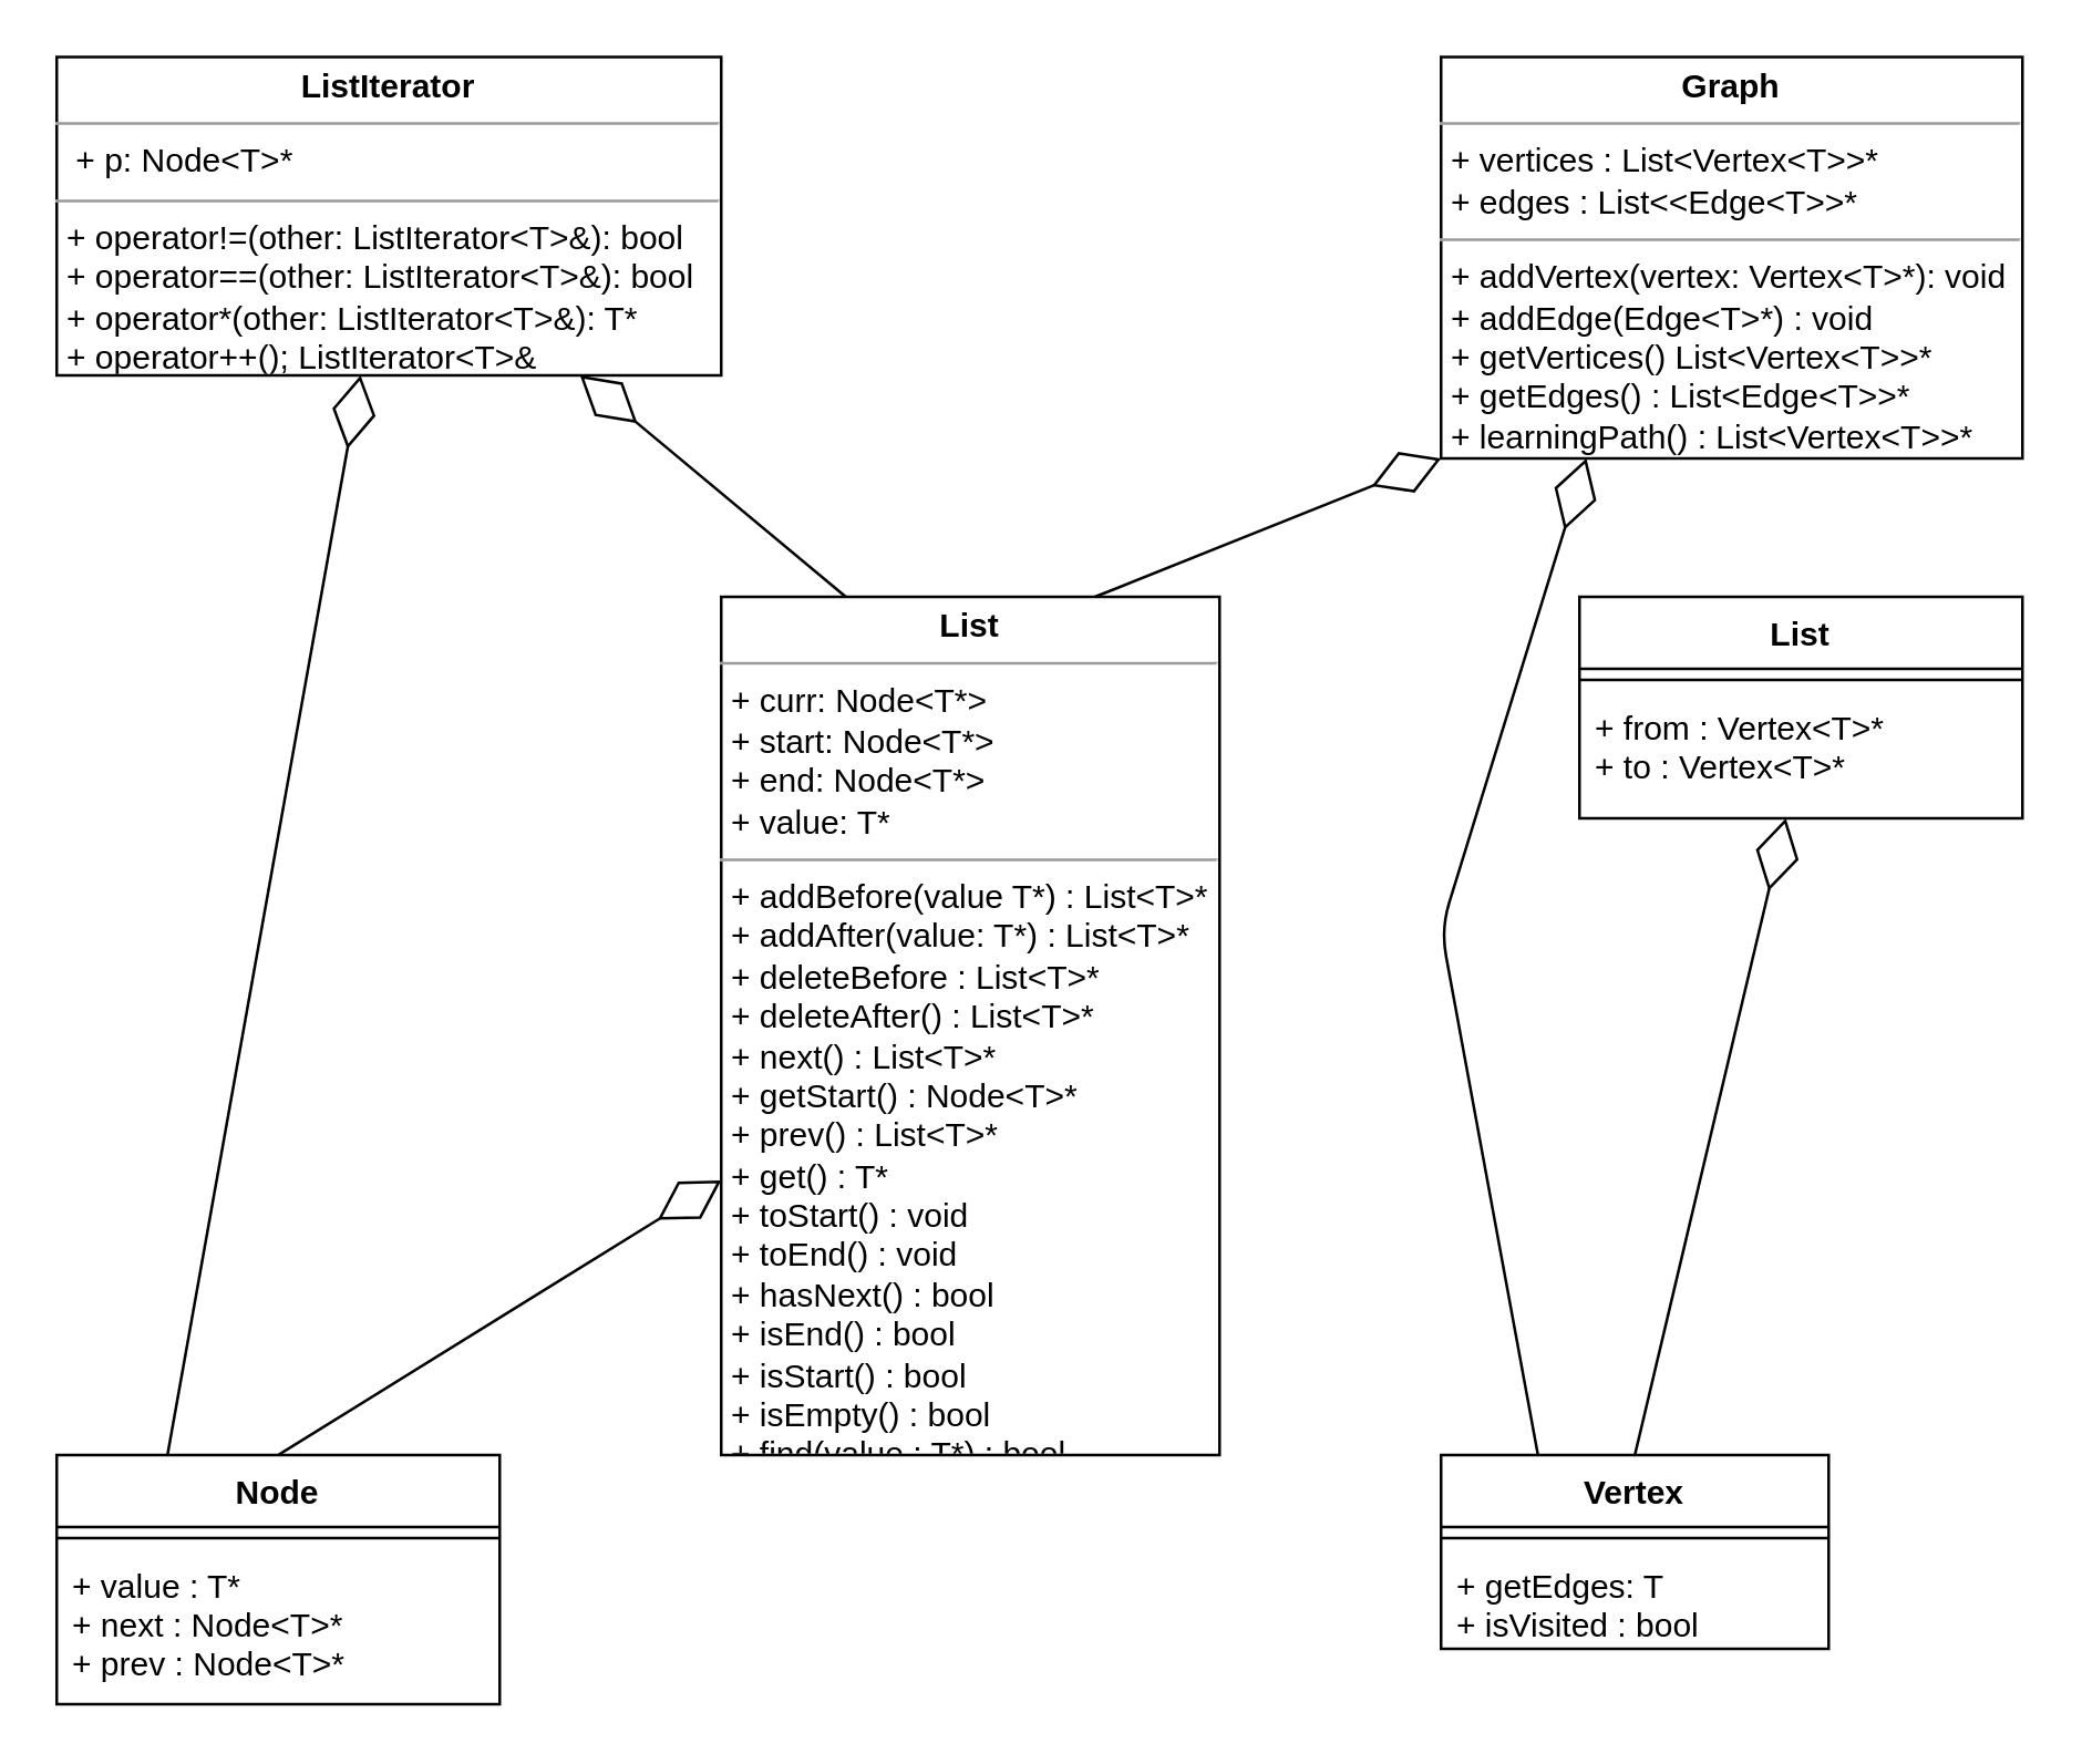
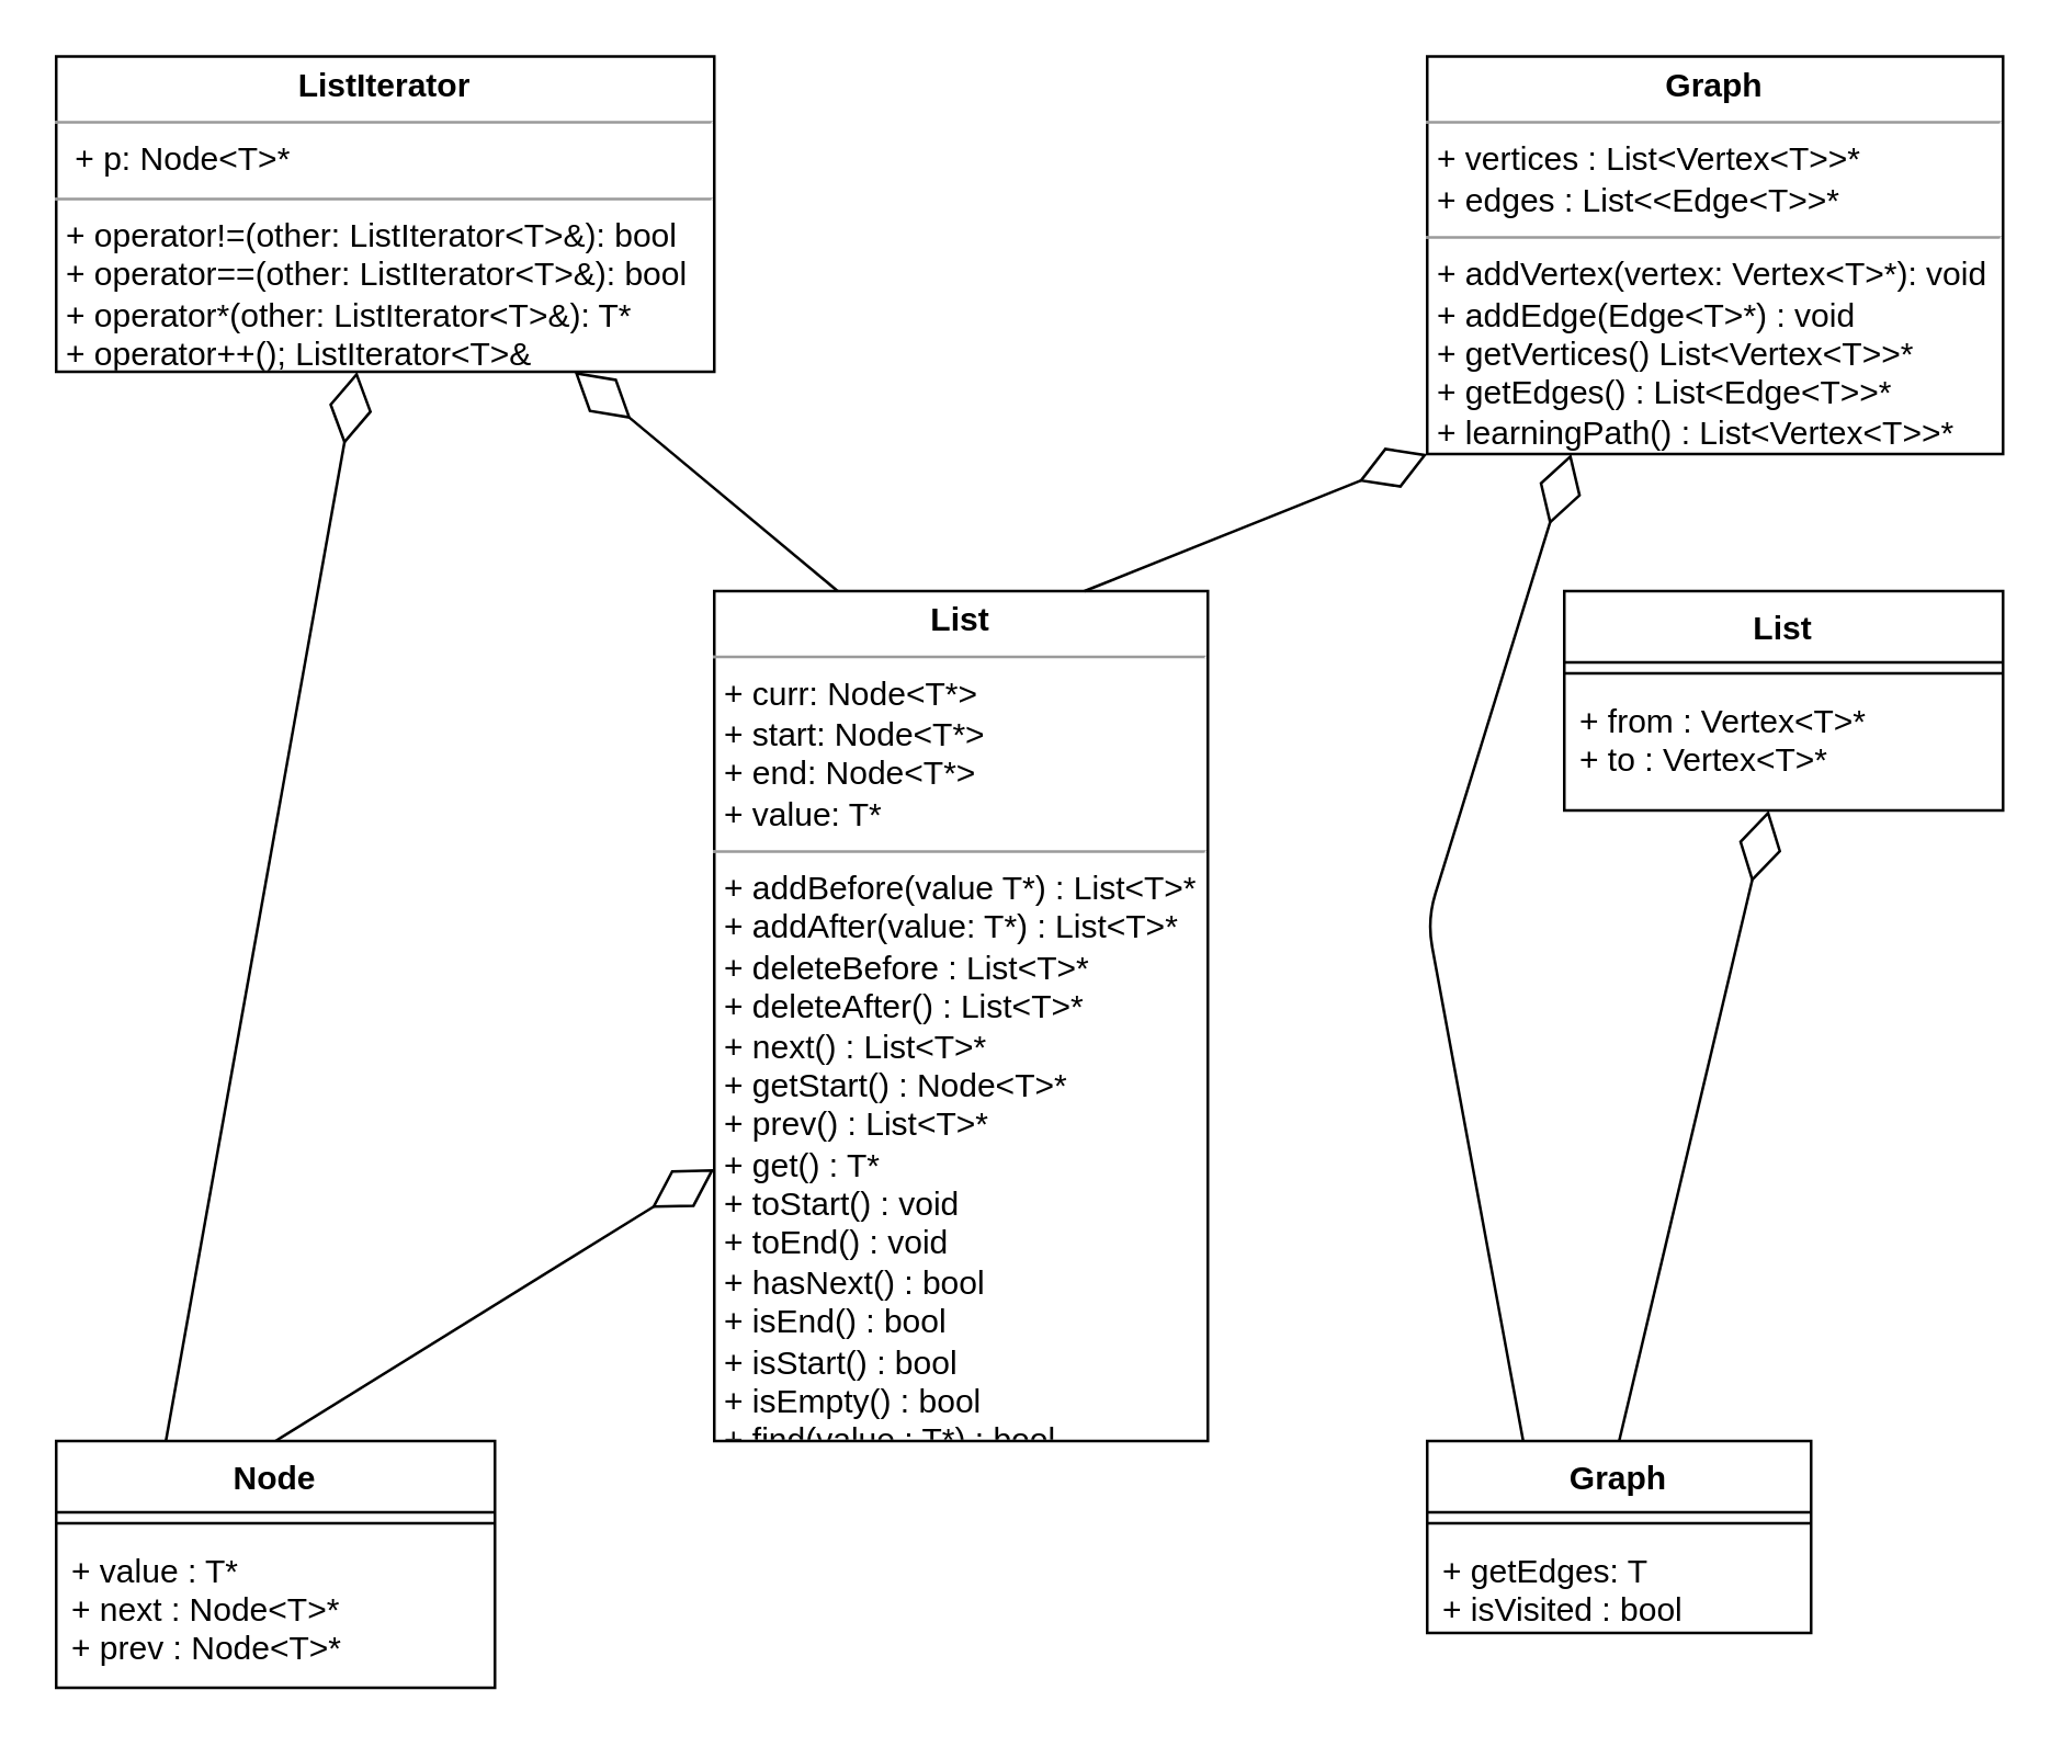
- <mxCell id="14" value="Vertex" style="swimlane;fontStyle=1;align=center;verticalAlign=top;childLayout=stackLayout;horizontal=1;startSize=26;horizontalStack=0;resizeParent=1;resizeParentMax=0;resizeLast=0;collapsible=1;marginBottom=0;" parent="1" vertex="1"><mxGeometry x="520" y="525" width="140" height="70" as="geometry" /></mxCell>
+ <mxCell id="14" value="Graph" style="swimlane;fontStyle=1;align=center;verticalAlign=top;childLayout=stackLayout;horizontal=1;startSize=26;horizontalStack=0;resizeParent=1;resizeParentMax=0;resizeLast=0;collapsible=1;marginBottom=0;" parent="1" vertex="1"><mxGeometry x="520" y="525" width="140" height="70" as="geometry" /></mxCell>
